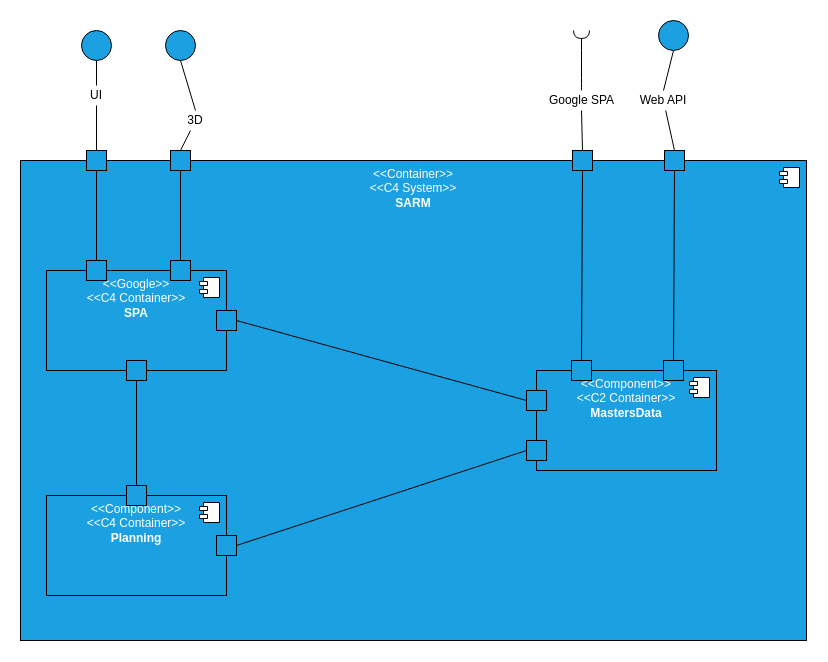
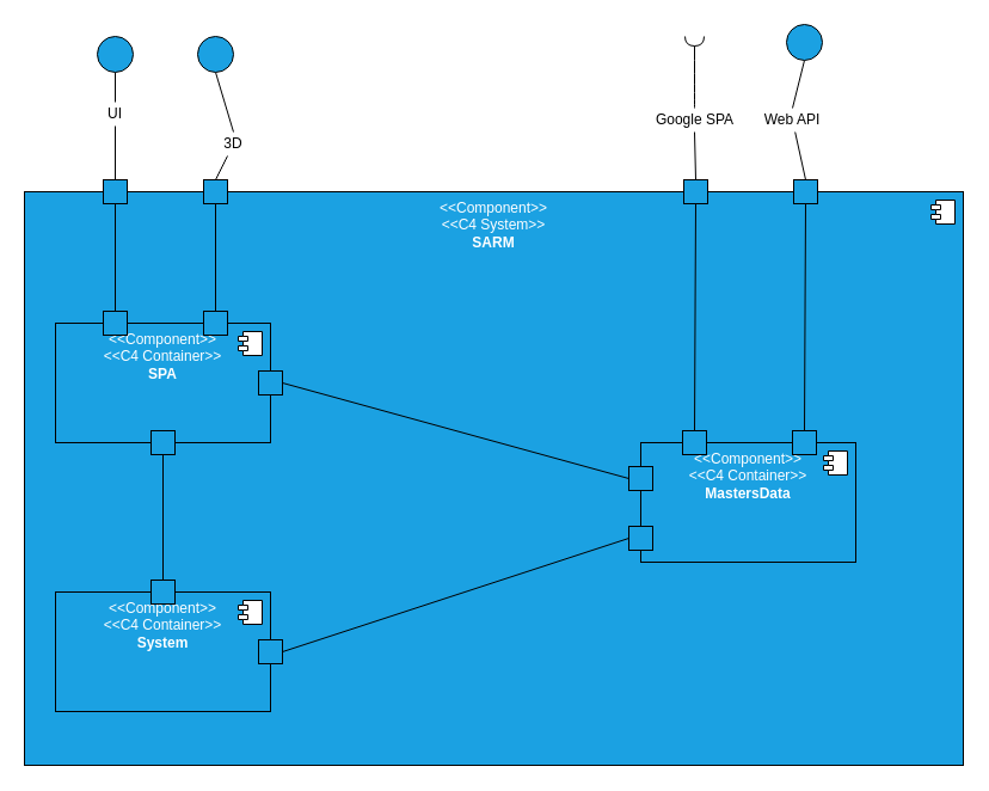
- <mxCell id="2" value="&amp;lt;&amp;lt;Container&amp;gt;&amp;gt;&lt;div&gt;&amp;lt;&amp;lt;C4 System&amp;gt;&amp;gt;&lt;/div&gt;&lt;div style=&quot;padding-right: 0px;&quot;&gt;&lt;b&gt;SARM&lt;/b&gt;&lt;/div&gt;" style="html=1;dropTarget=0;whiteSpace=wrap;horizontal=1;verticalAlign=top;fillColor=#1ba1e2;fontColor=#ffffff;strokeColor=default;" parent="1" vertex="1"><mxGeometry x="20" y="160" width="786" height="480" as="geometry" /></mxCell>
+ <mxCell id="2" value="&amp;lt;&amp;lt;Component&amp;gt;&amp;gt;&lt;div&gt;&amp;lt;&amp;lt;C4 System&amp;gt;&amp;gt;&lt;/div&gt;&lt;div style=&quot;padding-right: 0px;&quot;&gt;&lt;b&gt;SARM&lt;/b&gt;&lt;/div&gt;" style="html=1;dropTarget=0;whiteSpace=wrap;horizontal=1;verticalAlign=top;fillColor=#1ba1e2;fontColor=#ffffff;strokeColor=default;" parent="1" vertex="1"><mxGeometry x="20" y="160" width="786" height="480" as="geometry" /></mxCell>
- <mxCell id="4" value="&amp;lt;&amp;lt;Google&amp;gt;&amp;gt;&lt;div&gt;&amp;lt;&amp;lt;C4 Container&lt;span style=&quot;background-color: initial;&quot;&gt;&amp;gt;&amp;gt;&lt;/span&gt;&lt;/div&gt;&lt;div style=&quot;padding-right: 0px;&quot;&gt;&lt;b&gt;SPA&lt;/b&gt;&lt;/div&gt;" style="html=1;dropTarget=0;whiteSpace=wrap;horizontal=1;verticalAlign=top;fillColor=#1ba1e2;fontColor=#ffffff;strokeColor=default;" parent="1" vertex="1"><mxGeometry x="46" y="270" width="180" height="100" as="geometry" /></mxCell>
+ <mxCell id="4" value="&amp;lt;&amp;lt;Component&amp;gt;&amp;gt;&lt;div&gt;&amp;lt;&amp;lt;C4 Container&lt;span style=&quot;background-color: initial;&quot;&gt;&amp;gt;&amp;gt;&lt;/span&gt;&lt;/div&gt;&lt;div style=&quot;padding-right: 0px;&quot;&gt;&lt;b&gt;SPA&lt;/b&gt;&lt;/div&gt;" style="html=1;dropTarget=0;whiteSpace=wrap;horizontal=1;verticalAlign=top;fillColor=#1ba1e2;fontColor=#ffffff;strokeColor=default;" parent="1" vertex="1"><mxGeometry x="46" y="270" width="180" height="100" as="geometry" /></mxCell>
- <mxCell id="25" value="&amp;lt;&amp;lt;Component&amp;gt;&amp;gt;&lt;div&gt;&amp;lt;&amp;lt;C2 Container&lt;span style=&quot;background-color: initial;&quot;&gt;&amp;gt;&amp;gt;&lt;/span&gt;&lt;/div&gt;&lt;div style=&quot;padding-right: 0px;&quot;&gt;&lt;b&gt;MastersData&lt;/b&gt;&lt;/div&gt;" style="html=1;dropTarget=0;whiteSpace=wrap;horizontal=1;verticalAlign=top;fillColor=#1ba1e2;fontColor=#ffffff;strokeColor=default;" parent="1" vertex="1"><mxGeometry x="536" y="370" width="180" height="100" as="geometry" /></mxCell>
+ <mxCell id="25" value="&amp;lt;&amp;lt;Component&amp;gt;&amp;gt;&lt;div&gt;&amp;lt;&amp;lt;C4 Container&lt;span style=&quot;background-color: initial;&quot;&gt;&amp;gt;&amp;gt;&lt;/span&gt;&lt;/div&gt;&lt;div style=&quot;padding-right: 0px;&quot;&gt;&lt;b&gt;MastersData&lt;/b&gt;&lt;/div&gt;" style="html=1;dropTarget=0;whiteSpace=wrap;horizontal=1;verticalAlign=top;fillColor=#1ba1e2;fontColor=#ffffff;strokeColor=default;" parent="1" vertex="1"><mxGeometry x="536" y="370" width="180" height="100" as="geometry" /></mxCell>
- <mxCell id="20" value="&amp;lt;&amp;lt;Component&amp;gt;&amp;gt;&lt;div&gt;&amp;lt;&amp;lt;C4 Container&lt;span style=&quot;background-color: initial;&quot;&gt;&amp;gt;&amp;gt;&lt;/span&gt;&lt;/div&gt;&lt;div&gt;&lt;b&gt;Planning&lt;/b&gt;&lt;/div&gt;" style="html=1;dropTarget=0;whiteSpace=wrap;horizontal=1;verticalAlign=top;fillColor=#1ba1e2;fontColor=#ffffff;strokeColor=default;" parent="1" vertex="1"><mxGeometry x="46" y="495" width="180" height="100" as="geometry" /></mxCell>
+ <mxCell id="20" value="&amp;lt;&amp;lt;Component&amp;gt;&amp;gt;&lt;div&gt;&amp;lt;&amp;lt;C4 Container&lt;span style=&quot;background-color: initial;&quot;&gt;&amp;gt;&amp;gt;&lt;/span&gt;&lt;/div&gt;&lt;div&gt;&lt;b&gt;System&lt;/b&gt;&lt;/div&gt;" style="html=1;dropTarget=0;whiteSpace=wrap;horizontal=1;verticalAlign=top;fillColor=#1ba1e2;fontColor=#ffffff;strokeColor=default;" parent="1" vertex="1"><mxGeometry x="46" y="495" width="180" height="100" as="geometry" /></mxCell>
